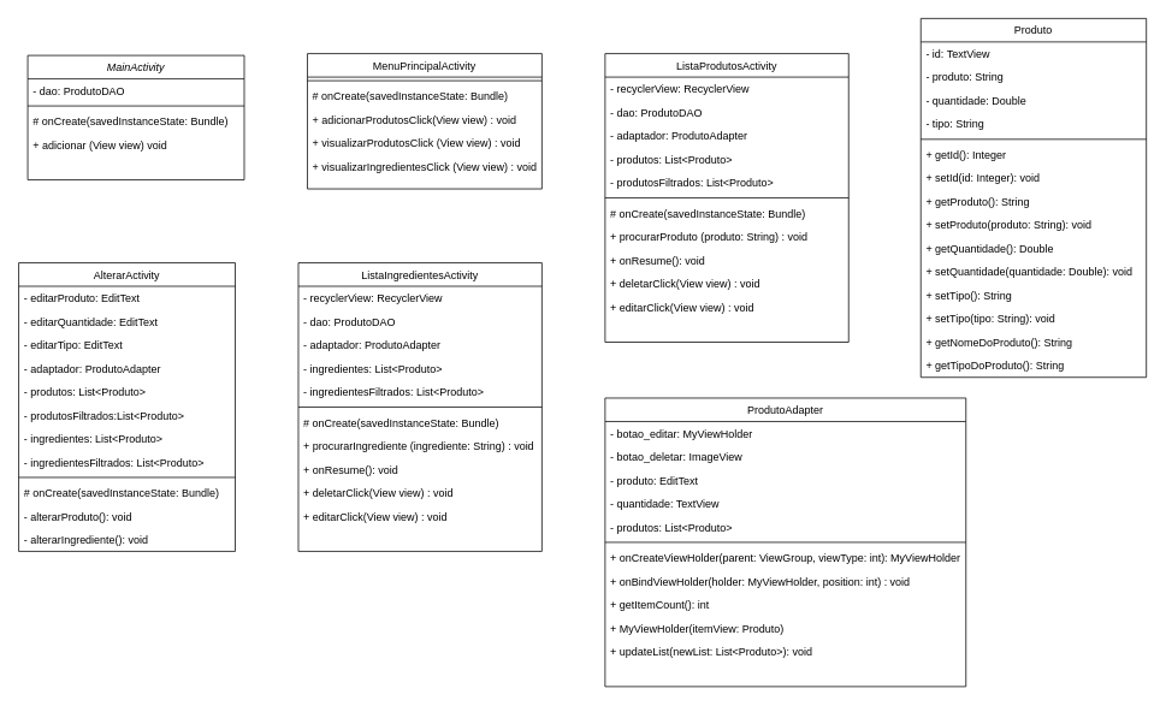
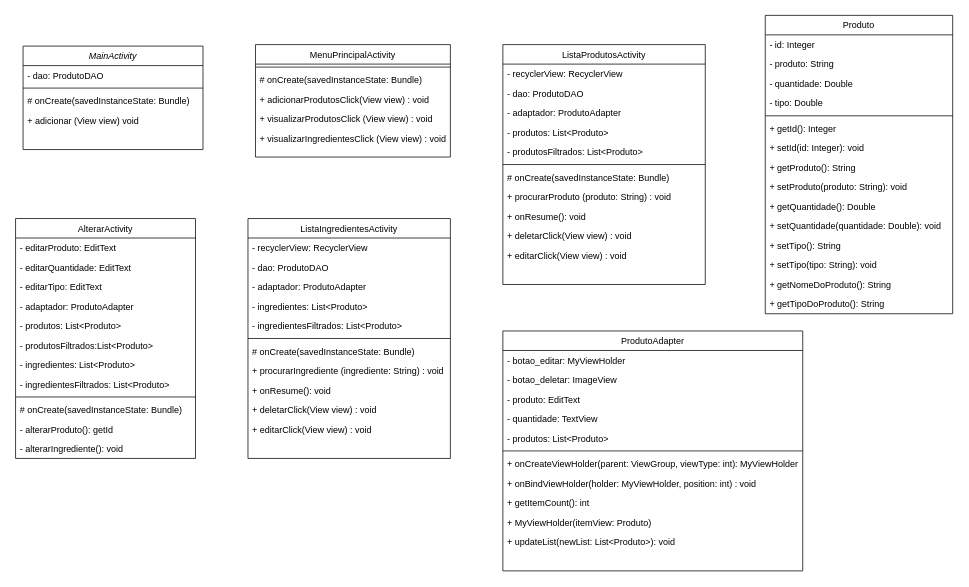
- <mxCell id="63" value="- id: TextView" style="text;align=left;verticalAlign=top;spacingLeft=4;spacingRight=4;overflow=hidden;rotatable=0;points=[[0,0.5],[1,0.5]];portConstraint=eastwest;" vertex="1" parent="62"><mxGeometry y="26" width="250" height="26" as="geometry" /></mxCell>
+ <mxCell id="63" value="- id: Integer" style="text;align=left;verticalAlign=top;spacingLeft=4;spacingRight=4;overflow=hidden;rotatable=0;points=[[0,0.5],[1,0.5]];portConstraint=eastwest;" vertex="1" parent="62"><mxGeometry y="26" width="250" height="26" as="geometry" /></mxCell>
- <mxCell id="66" value="- tipo: String" style="text;align=left;verticalAlign=top;spacingLeft=4;spacingRight=4;overflow=hidden;rotatable=0;points=[[0,0.5],[1,0.5]];portConstraint=eastwest;rounded=0;shadow=0;html=0;" vertex="1" parent="62"><mxGeometry y="104" width="250" height="26" as="geometry" /></mxCell>
+ <mxCell id="66" value="- tipo: Double" style="text;align=left;verticalAlign=top;spacingLeft=4;spacingRight=4;overflow=hidden;rotatable=0;points=[[0,0.5],[1,0.5]];portConstraint=eastwest;rounded=0;shadow=0;html=0;" vertex="1" parent="62"><mxGeometry y="104" width="250" height="26" as="geometry" /></mxCell>
- <mxCell id="30" value="- alterarProduto(): void" style="text;align=left;verticalAlign=top;spacingLeft=4;spacingRight=4;overflow=hidden;rotatable=0;points=[[0,0.5],[1,0.5]];portConstraint=eastwest;" vertex="1" parent="19"><mxGeometry y="268" width="240" height="26" as="geometry" /></mxCell>
+ <mxCell id="30" value="- alterarProduto(): getId" style="text;align=left;verticalAlign=top;spacingLeft=4;spacingRight=4;overflow=hidden;rotatable=0;points=[[0,0.5],[1,0.5]];portConstraint=eastwest;" vertex="1" parent="19"><mxGeometry y="268" width="240" height="26" as="geometry" /></mxCell>
